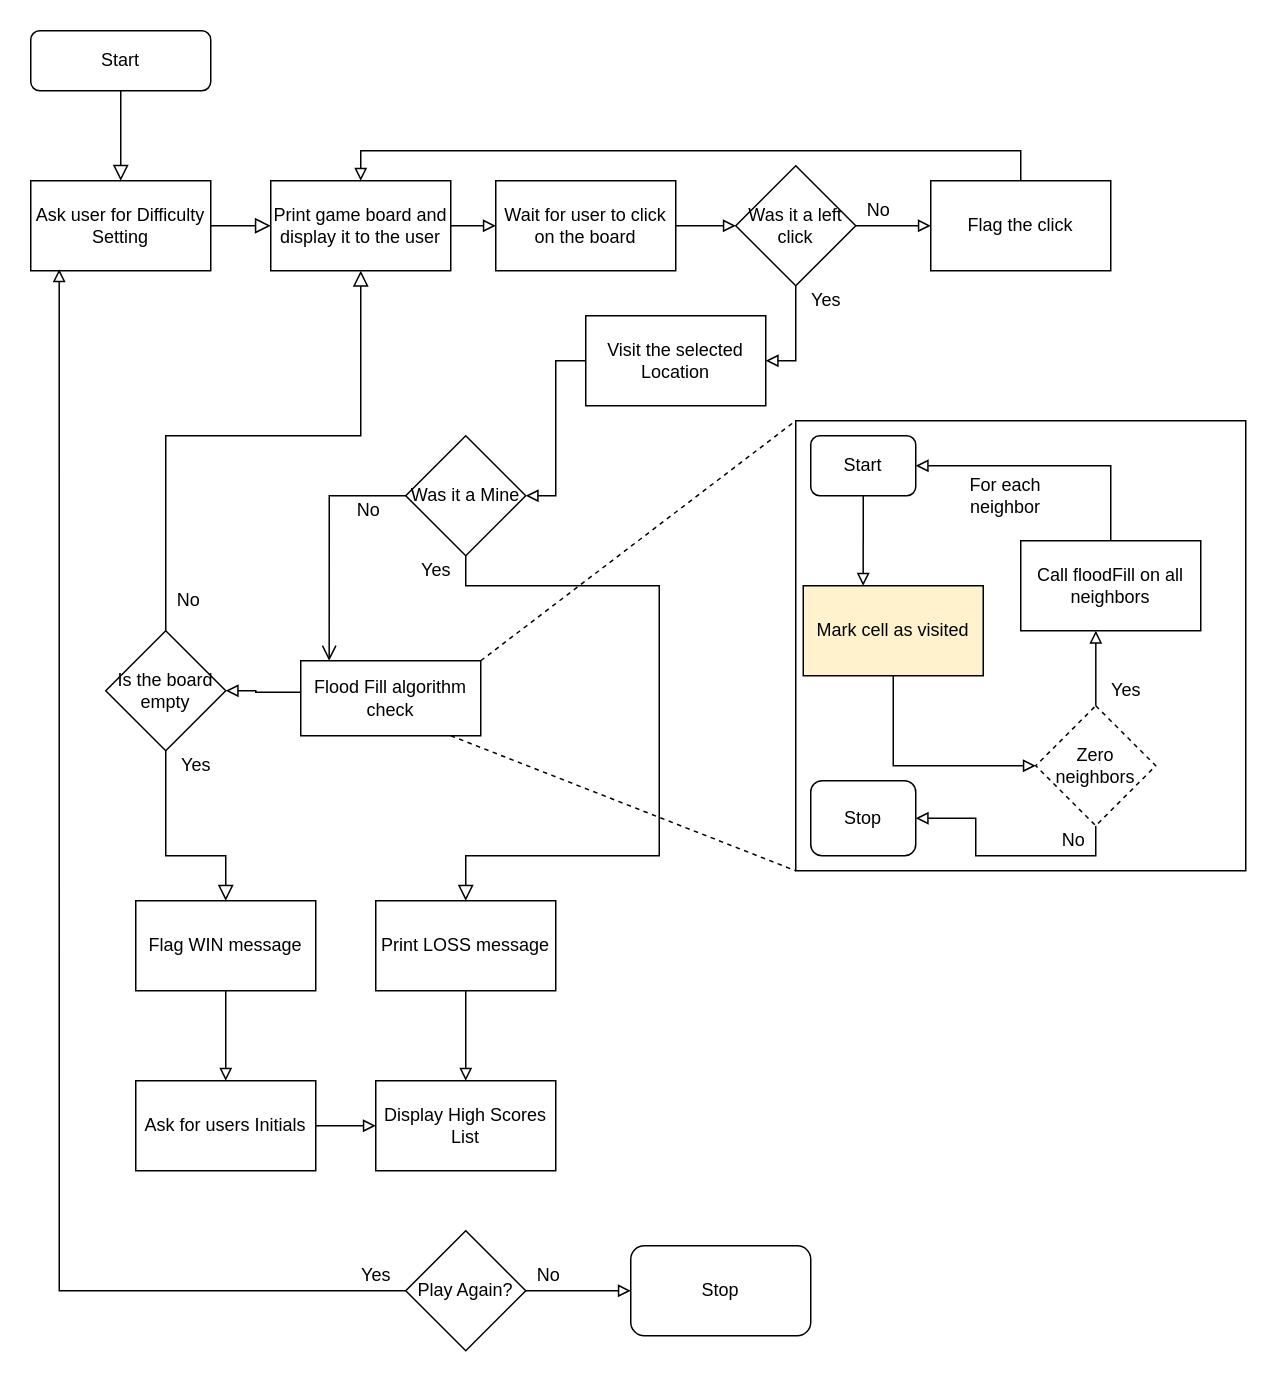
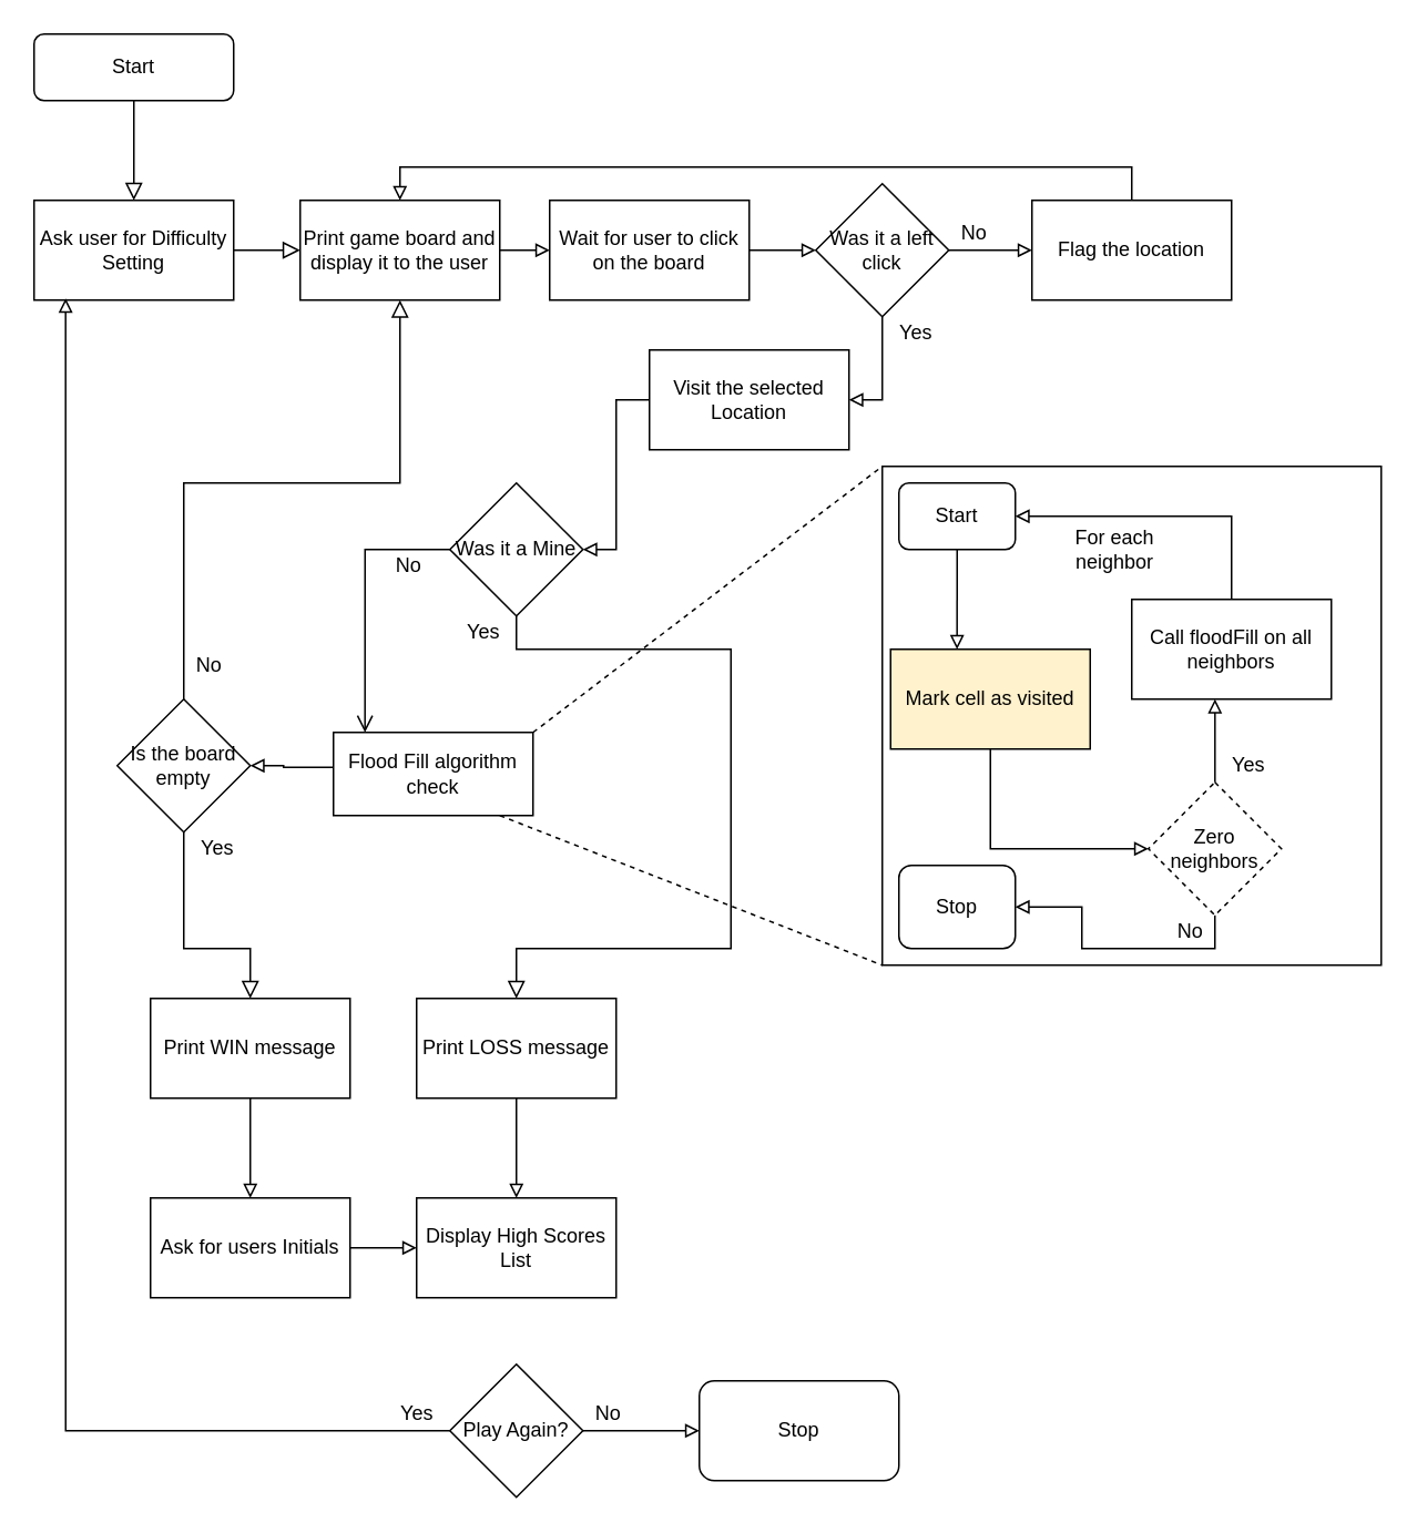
- <mxCell id="49" value="Flag the click" style="rounded=0;whiteSpace=wrap;html=1;" parent="1" vertex="1"><mxGeometry x="620" y="120" width="120" height="60" as="geometry" /></mxCell>
+ <mxCell id="49" value="Flag the location" style="rounded=0;whiteSpace=wrap;html=1;" parent="1" vertex="1"><mxGeometry x="620" y="120" width="120" height="60" as="geometry" /></mxCell>
- <mxCell id="17" value="Flag WIN message" style="rounded=0;whiteSpace=wrap;html=1;" parent="1" vertex="1"><mxGeometry x="90" y="600" width="120" height="60" as="geometry" /></mxCell>
+ <mxCell id="17" value="Print WIN message" style="rounded=0;whiteSpace=wrap;html=1;" parent="1" vertex="1"><mxGeometry x="90" y="600" width="120" height="60" as="geometry" /></mxCell>
